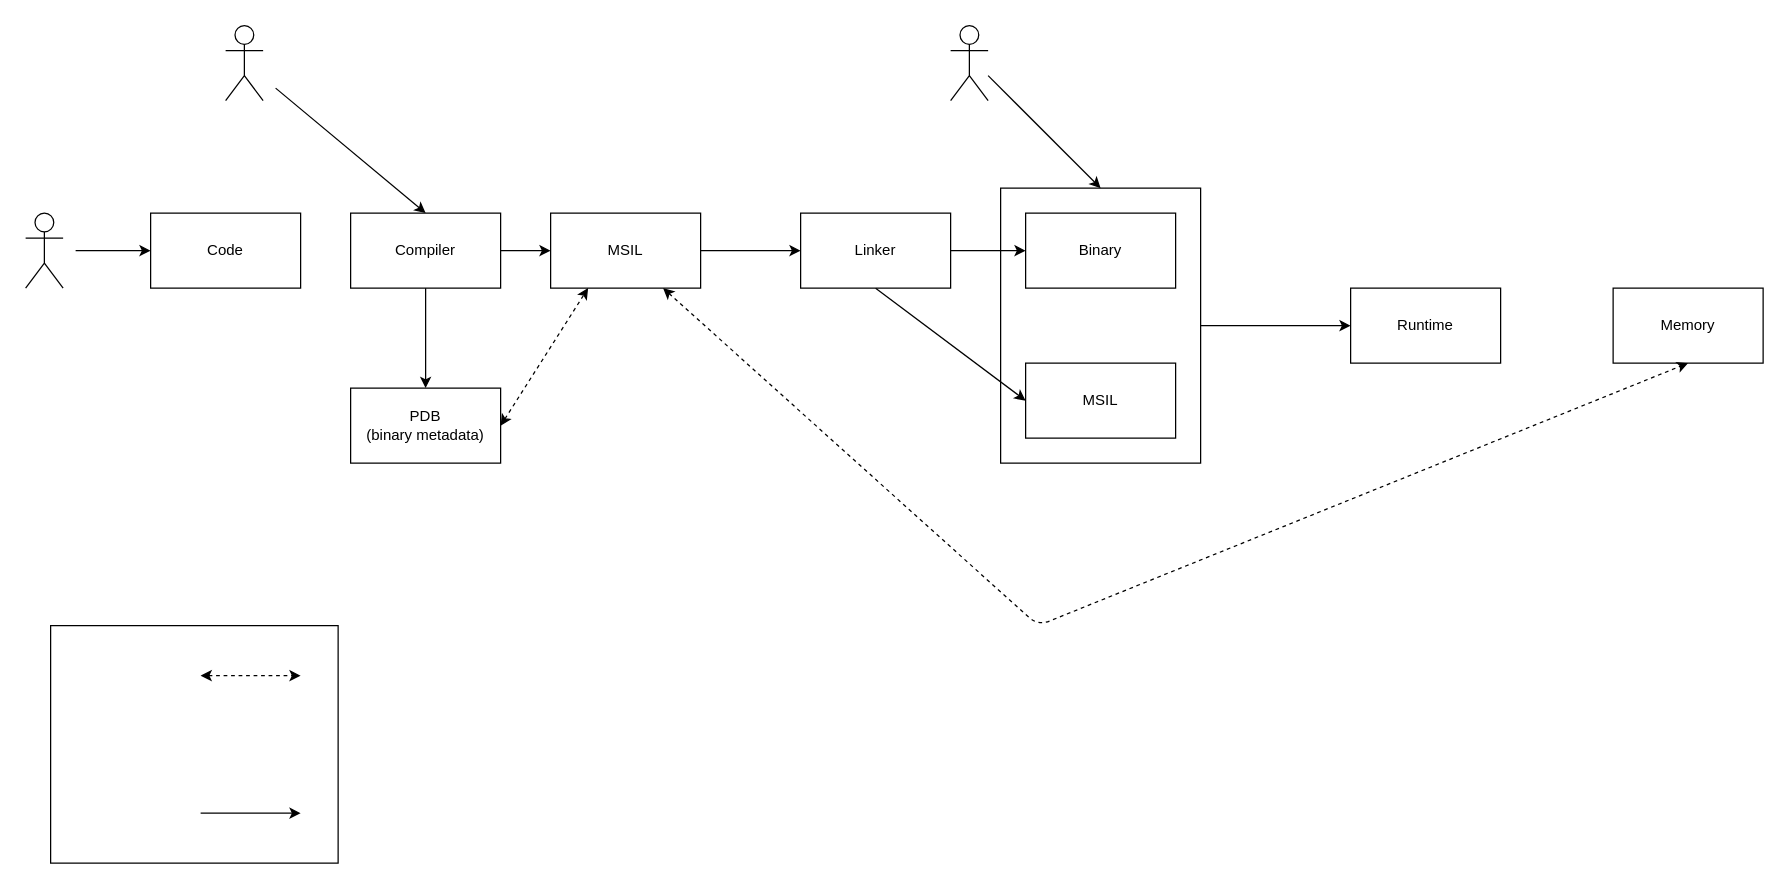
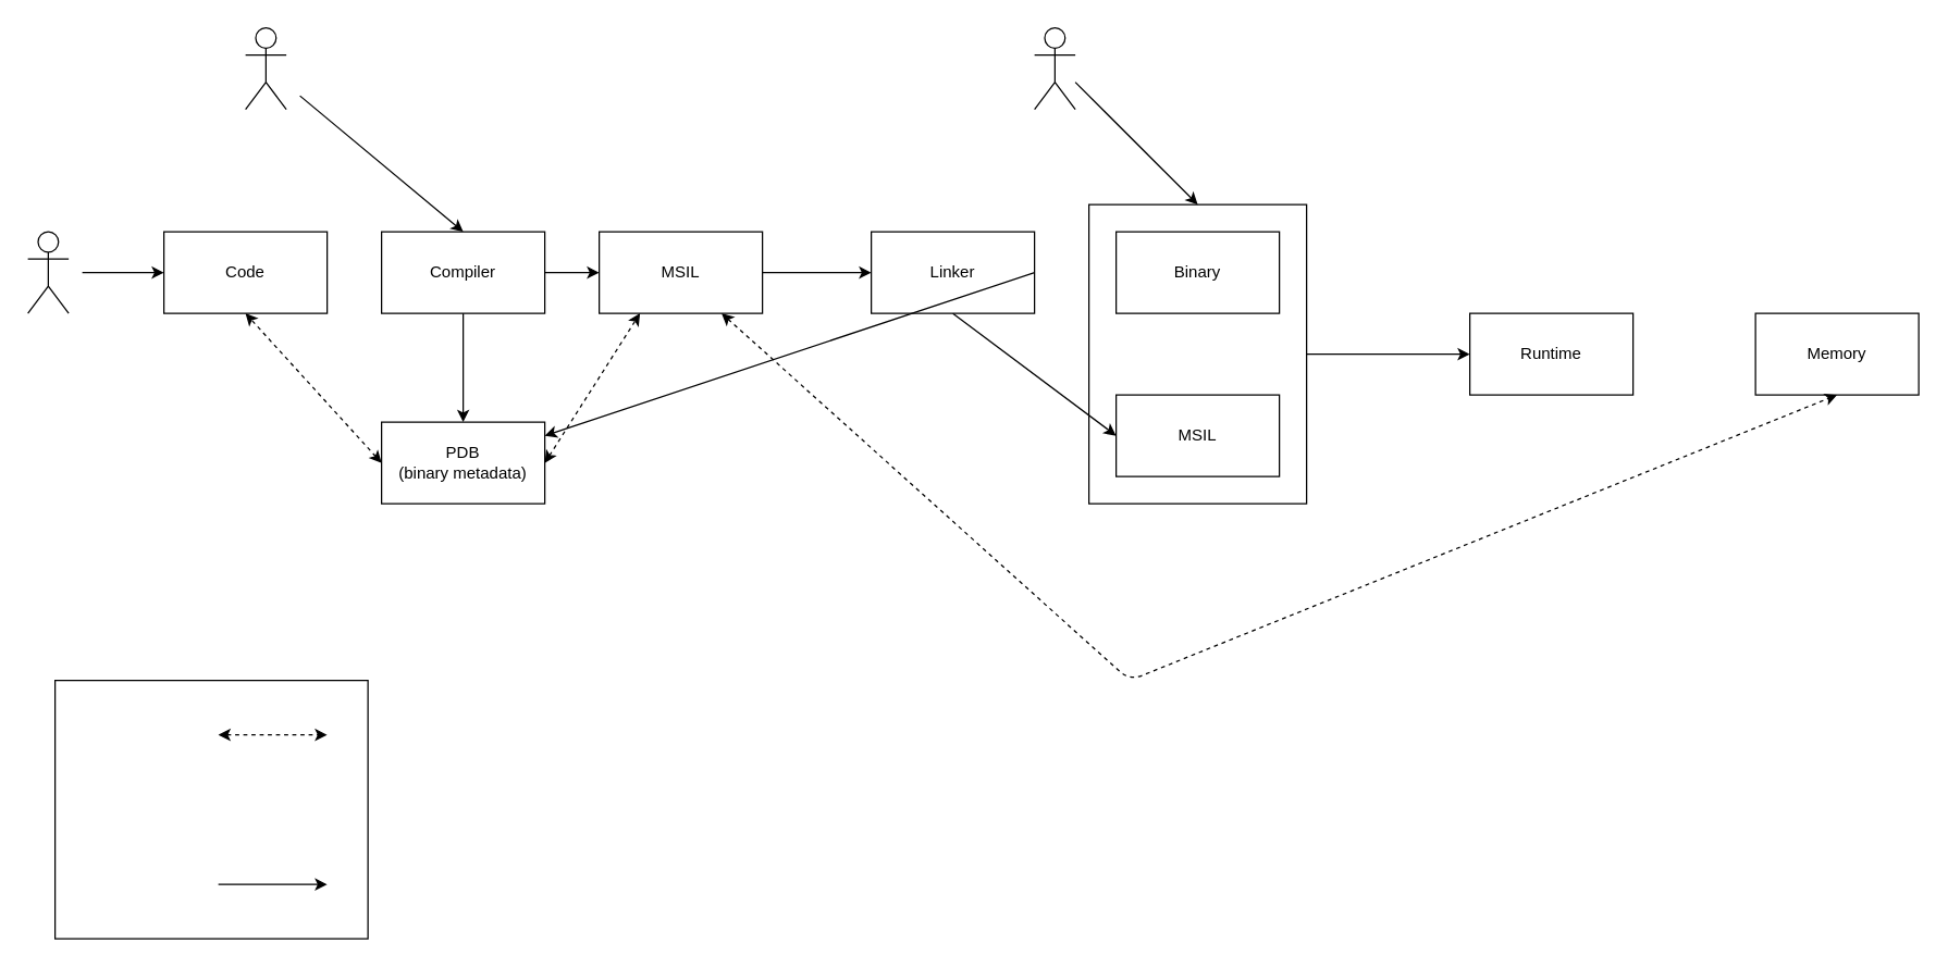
- <mxCell id="14" value="" style="endArrow=classic;html=1;exitX=1;exitY=0.5;exitDx=0;exitDy=0;entryX=0;entryY=0.5;entryDx=0;entryDy=0;" edge="1" parent="1" source="13" target="10"><mxGeometry width="50" height="50" relative="1" as="geometry"><mxPoint x="660" y="380" as="sourcePoint" /><mxPoint x="710" y="330" as="targetPoint" /></mxGeometry></mxCell>
+ <mxCell id="14" value="" style="endArrow=classic;html=1;exitX=1;exitY=0.5;exitDx=0;exitDy=0;" edge="1" parent="1" source="13" target="5"><mxGeometry width="50" height="50" relative="1" as="geometry"><mxPoint x="660" y="380" as="sourcePoint" /><mxPoint x="710" y="330" as="targetPoint" /></mxGeometry></mxCell>
+ <mxCell id="27" value="" style="endArrow=classic;html=1;dashed=1;entryX=0.5;entryY=1;entryDx=0;entryDy=0;exitX=0;exitY=0.5;exitDx=0;exitDy=0;startArrow=classic;startFill=1;" edge="1" parent="1" source="5" target="4"><mxGeometry width="50" height="50" relative="1" as="geometry"><mxPoint x="160" y="370" as="sourcePoint" /><mxPoint x="210" y="320" as="targetPoint" /></mxGeometry></mxCell>
